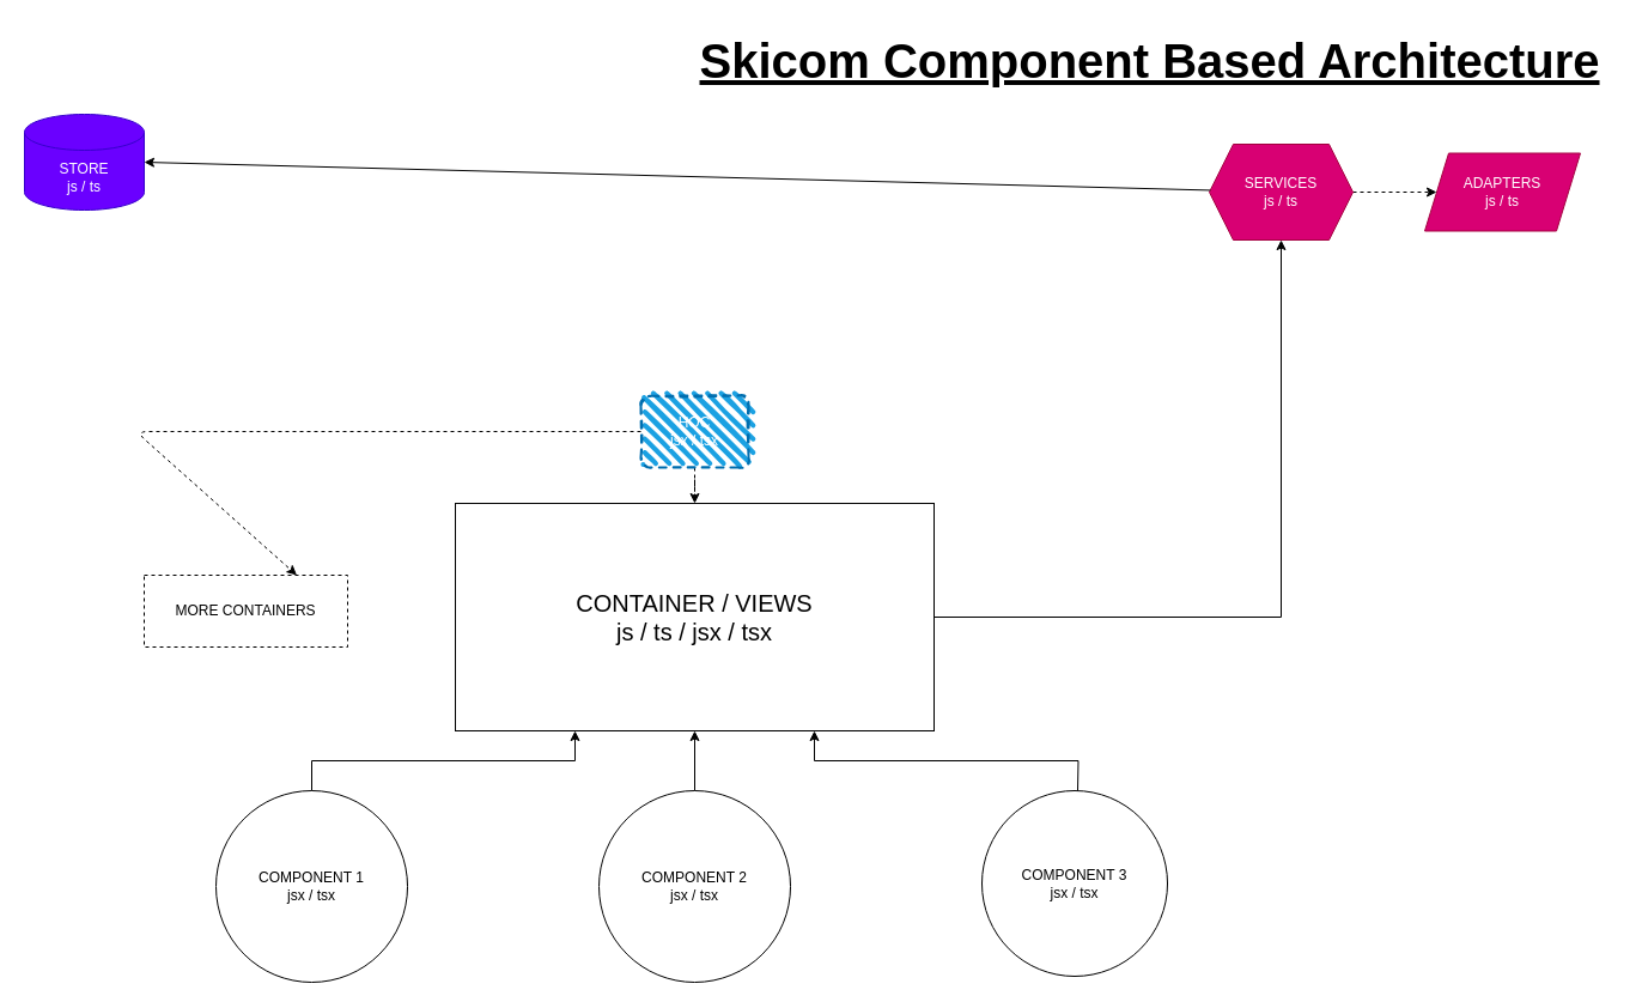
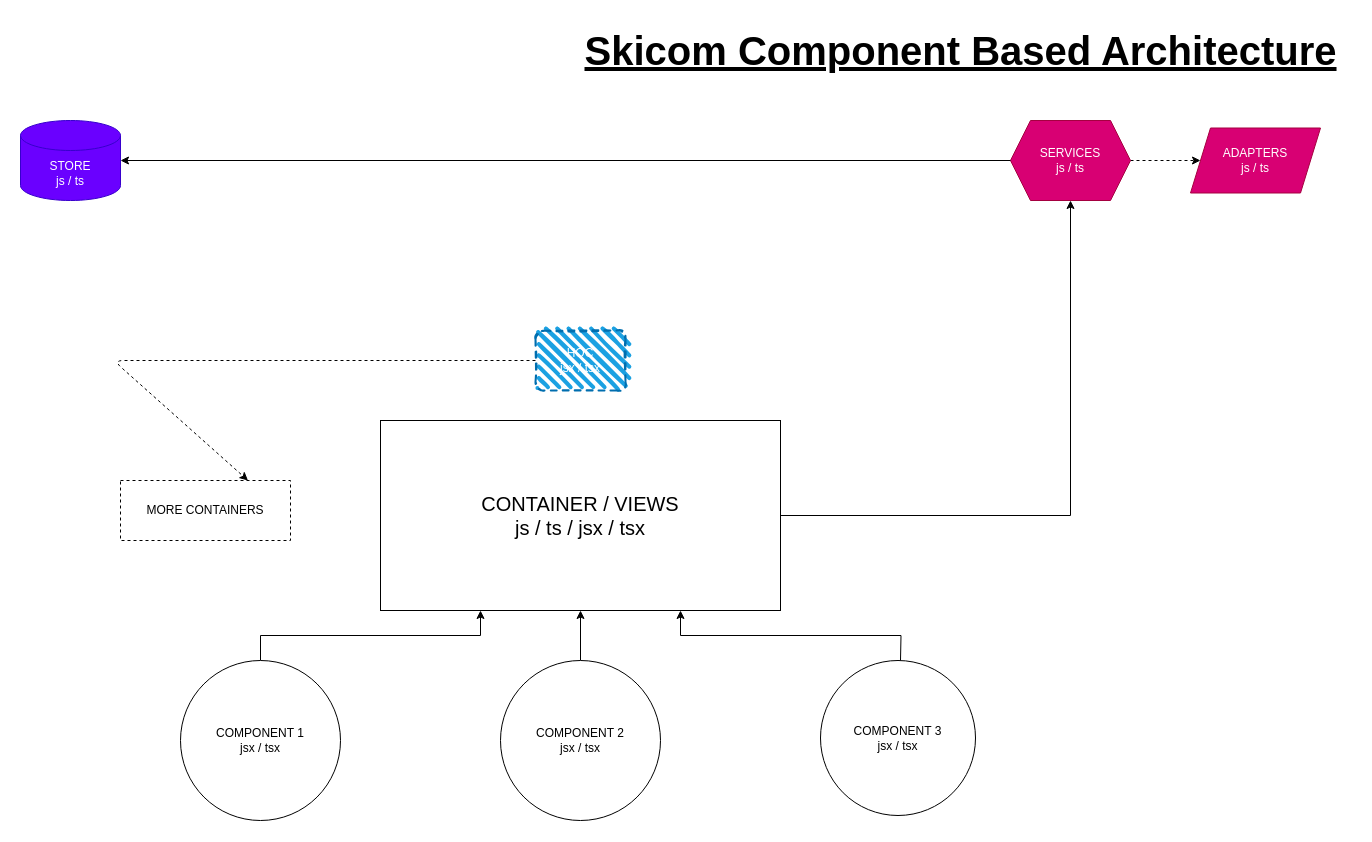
- <mxCell id="19" value="STORE&lt;br&gt;js / ts" style="shape=cylinder3;whiteSpace=wrap;html=1;boundedLbl=1;backgroundOutline=1;size=15;fillColor=#6a00ff;fontColor=#ffffff;strokeColor=#3700CC;" parent="1" vertex="1"><mxGeometry x="20" y="95" width="100" height="80" as="geometry" /></mxCell>
+ <mxCell id="19" value="STORE&lt;br&gt;js / ts" style="shape=cylinder3;whiteSpace=wrap;html=1;boundedLbl=1;backgroundOutline=1;size=15;fillColor=#6a00ff;fontColor=#ffffff;strokeColor=#3700CC;" parent="1" vertex="1"><mxGeometry x="20" y="120" width="100" height="80" as="geometry" /></mxCell>
- <mxCell id="9" value="" style="edgeStyle=orthogonalEdgeStyle;rounded=0;orthogonalLoop=1;jettySize=auto;html=1;dashed=1;" parent="1" source="11" target="5" edge="1"><mxGeometry relative="1" as="geometry" /></mxCell>
